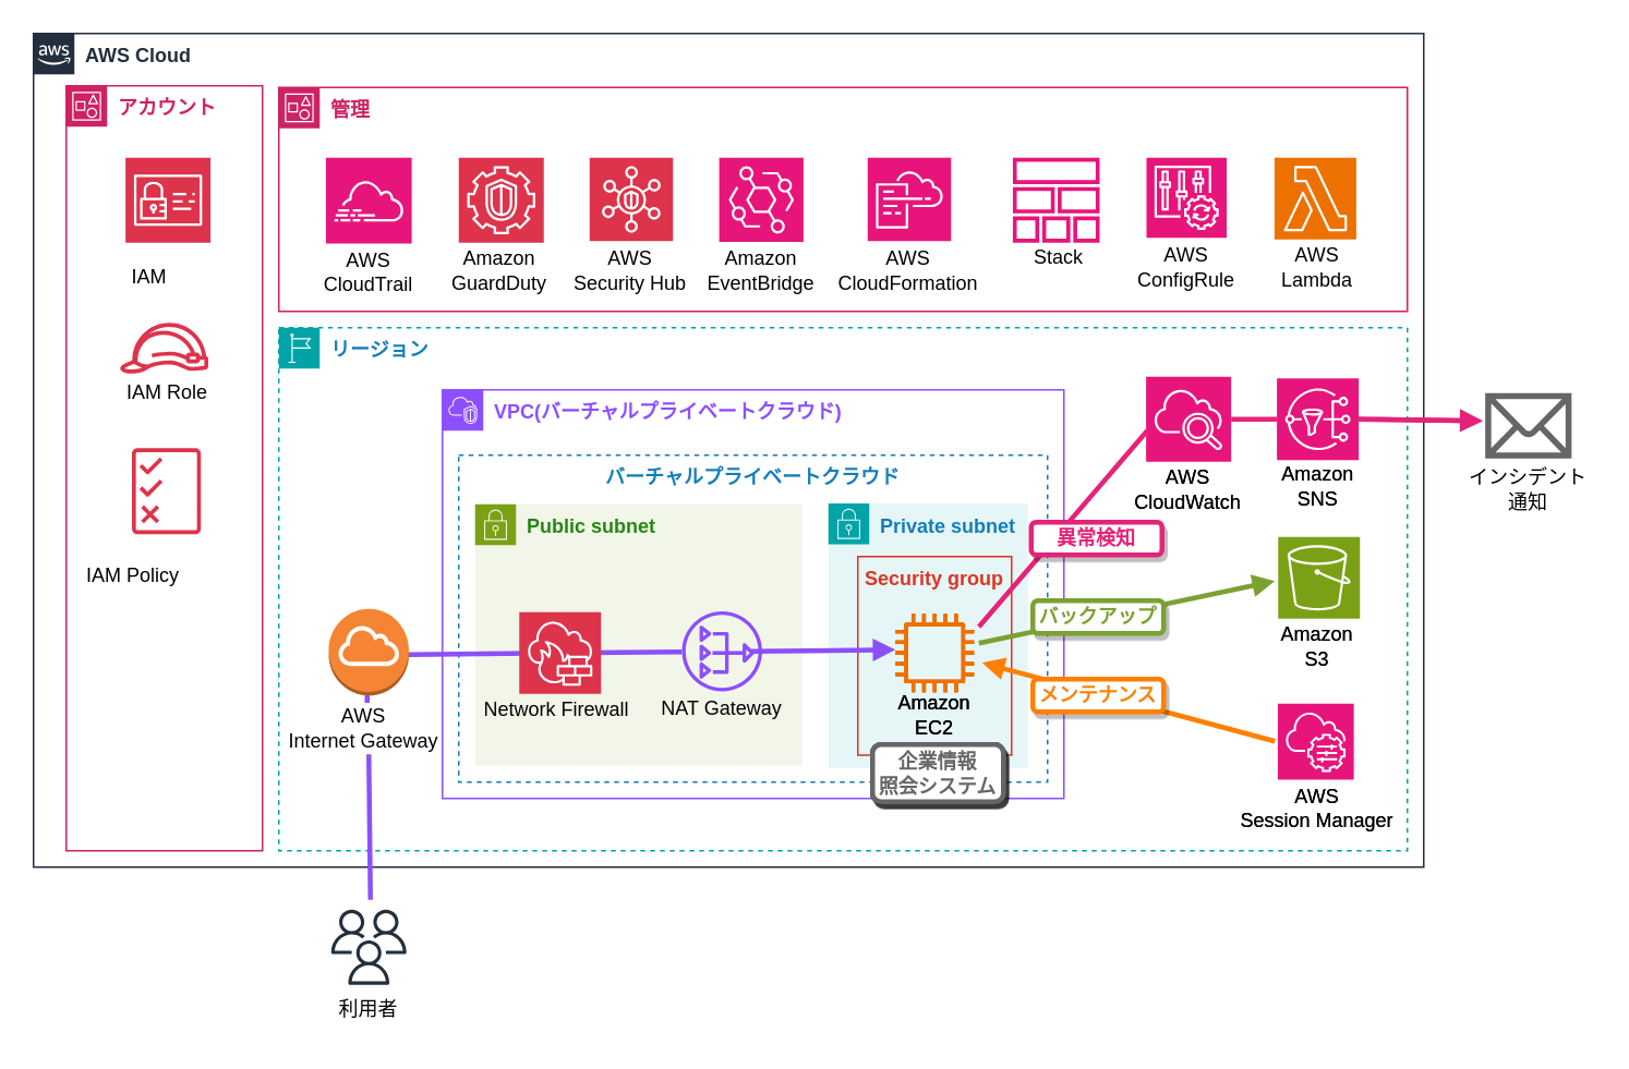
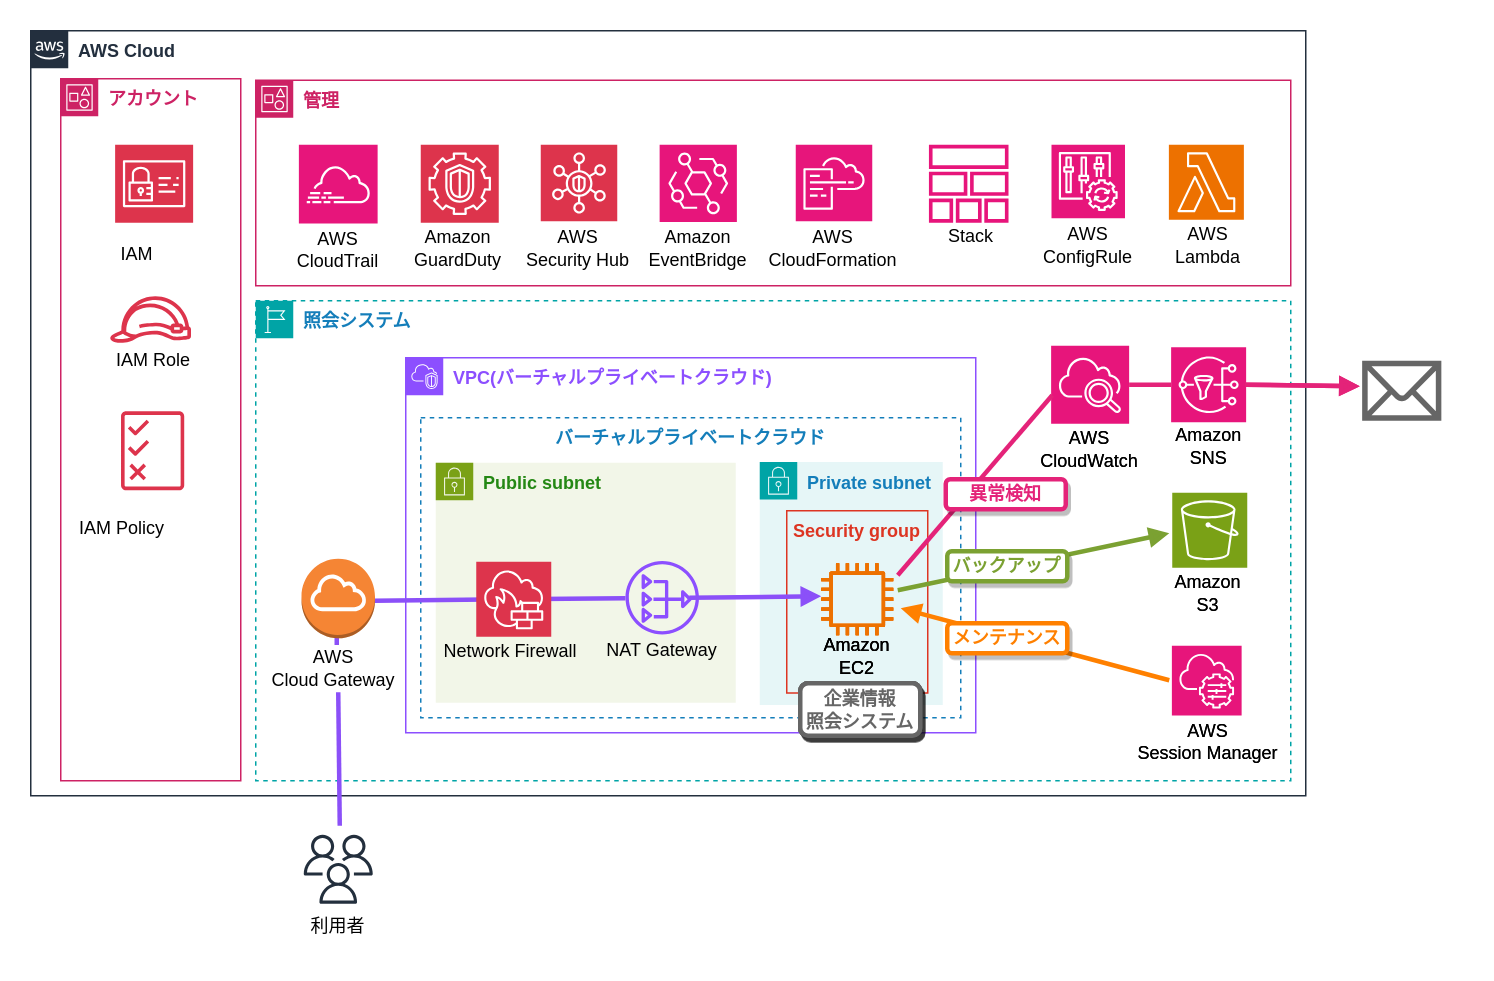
- <mxCell id="31" value="&lt;b&gt;リージョン&lt;/b&gt;" style="points=[[0,0],[0.25,0],[0.5,0],[0.75,0],[1,0],[1,0.25],[1,0.5],[1,0.75],[1,1],[0.75,1],[0.5,1],[0.25,1],[0,1],[0,0.75],[0,0.5],[0,0.25]];outlineConnect=0;gradientColor=none;html=1;whiteSpace=wrap;fontSize=12;fontStyle=0;container=1;pointerEvents=0;collapsible=0;recursiveResize=0;shape=mxgraph.aws4.group;grIcon=mxgraph.aws4.group_region;strokeColor=#00A4A6;fillColor=none;verticalAlign=top;align=left;spacingLeft=30;fontColor=#147EBA;dashed=1;movable=1;resizable=1;rotatable=1;deletable=1;editable=1;locked=0;connectable=1;" parent="29" vertex="1"><mxGeometry x="170" y="200" width="690" height="320" as="geometry" /></mxCell>
+ <mxCell id="31" value="&lt;b&gt;照会システム&lt;/b&gt;" style="points=[[0,0],[0.25,0],[0.5,0],[0.75,0],[1,0],[1,0.25],[1,0.5],[1,0.75],[1,1],[0.75,1],[0.5,1],[0.25,1],[0,1],[0,0.75],[0,0.5],[0,0.25]];outlineConnect=0;gradientColor=none;html=1;whiteSpace=wrap;fontSize=12;fontStyle=0;container=1;pointerEvents=0;collapsible=0;recursiveResize=0;shape=mxgraph.aws4.group;grIcon=mxgraph.aws4.group_region;strokeColor=#00A4A6;fillColor=none;verticalAlign=top;align=left;spacingLeft=30;fontColor=#147EBA;dashed=1;movable=1;resizable=1;rotatable=1;deletable=1;editable=1;locked=0;connectable=1;" parent="29" vertex="1"><mxGeometry x="170" y="200" width="690" height="320" as="geometry" /></mxCell>
- <mxCell id="60" value="インシデント&lt;div&gt;通知&lt;/div&gt;" style="text;html=1;align=center;verticalAlign=middle;whiteSpace=wrap;rounded=0;" parent="42" vertex="1"><mxGeometry x="894" y="284" width="80" height="30" as="geometry" /></mxCell>
- <mxCell id="80" value="AWS&lt;div&gt;Internet Gateway&lt;/div&gt;" style="text;html=1;align=center;verticalAlign=middle;whiteSpace=wrap;rounded=0;" parent="42" vertex="1"><mxGeometry x="167" y="425" width="110" height="39" as="geometry" /></mxCell>
+ <mxCell id="80" value="AWS&lt;div&gt;Cloud Gateway&lt;/div&gt;" style="text;html=1;align=center;verticalAlign=middle;whiteSpace=wrap;rounded=0;" parent="42" vertex="1"><mxGeometry x="167" y="425" width="110" height="39" as="geometry" /></mxCell>
